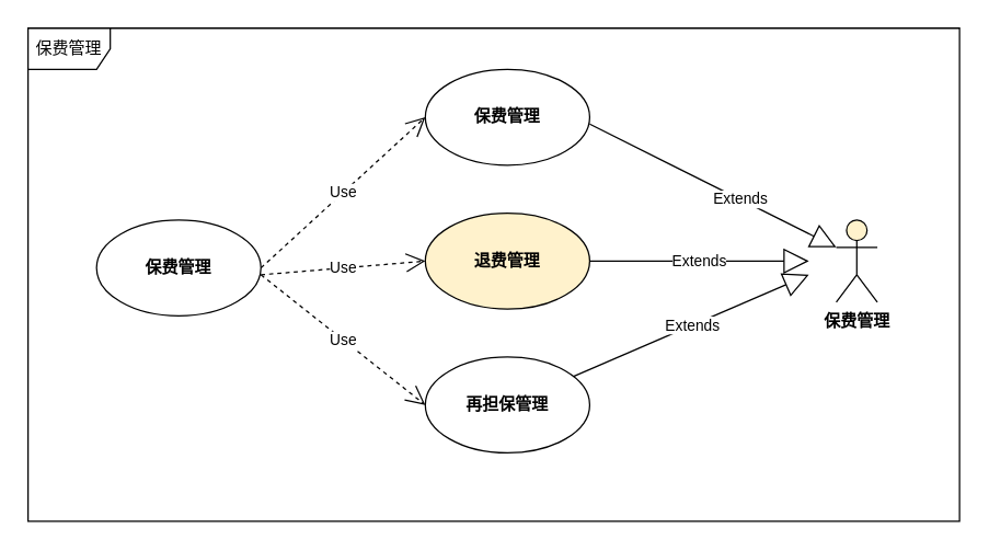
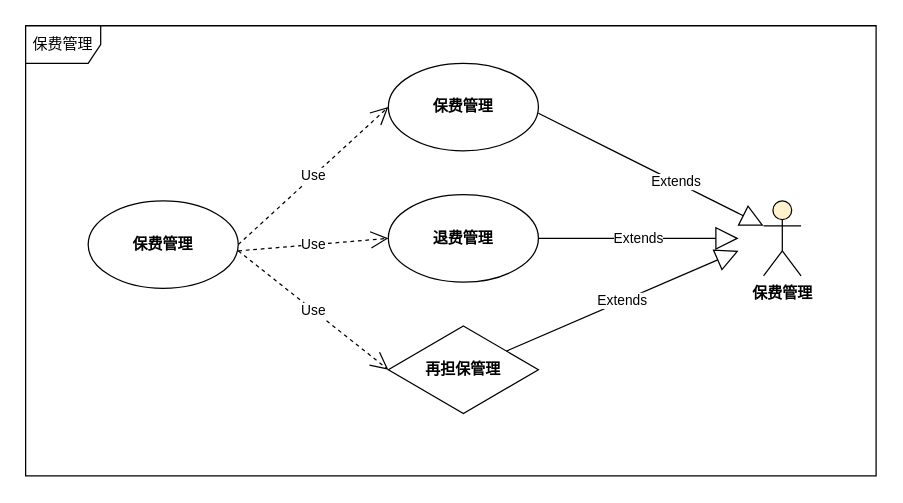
- <mxCell id="5" value="&lt;b&gt;退费管理&lt;/b&gt;" style="ellipse;whiteSpace=wrap;html=1;fillColor=#fff2cc;" vertex="1" parent="1"><mxGeometry x="310" y="155" width="120" height="70" as="geometry" /></mxCell>
+ <mxCell id="5" value="&lt;b&gt;退费管理&lt;/b&gt;" style="ellipse;whiteSpace=wrap;html=1;" vertex="1" parent="1"><mxGeometry x="310" y="155" width="120" height="70" as="geometry" /></mxCell>
- <mxCell id="4" value="&lt;b&gt;再担保管理&lt;/b&gt;" style="ellipse;whiteSpace=wrap;html=1;" vertex="1" parent="1"><mxGeometry x="310" y="260" width="120" height="70" as="geometry" /></mxCell>
+ <mxCell id="4" value="&lt;b&gt;再担保管理&lt;/b&gt;" style="rhombus;whiteSpace=wrap;html=1;" vertex="1" parent="1"><mxGeometry x="310" y="260" width="120" height="70" as="geometry" /></mxCell>
